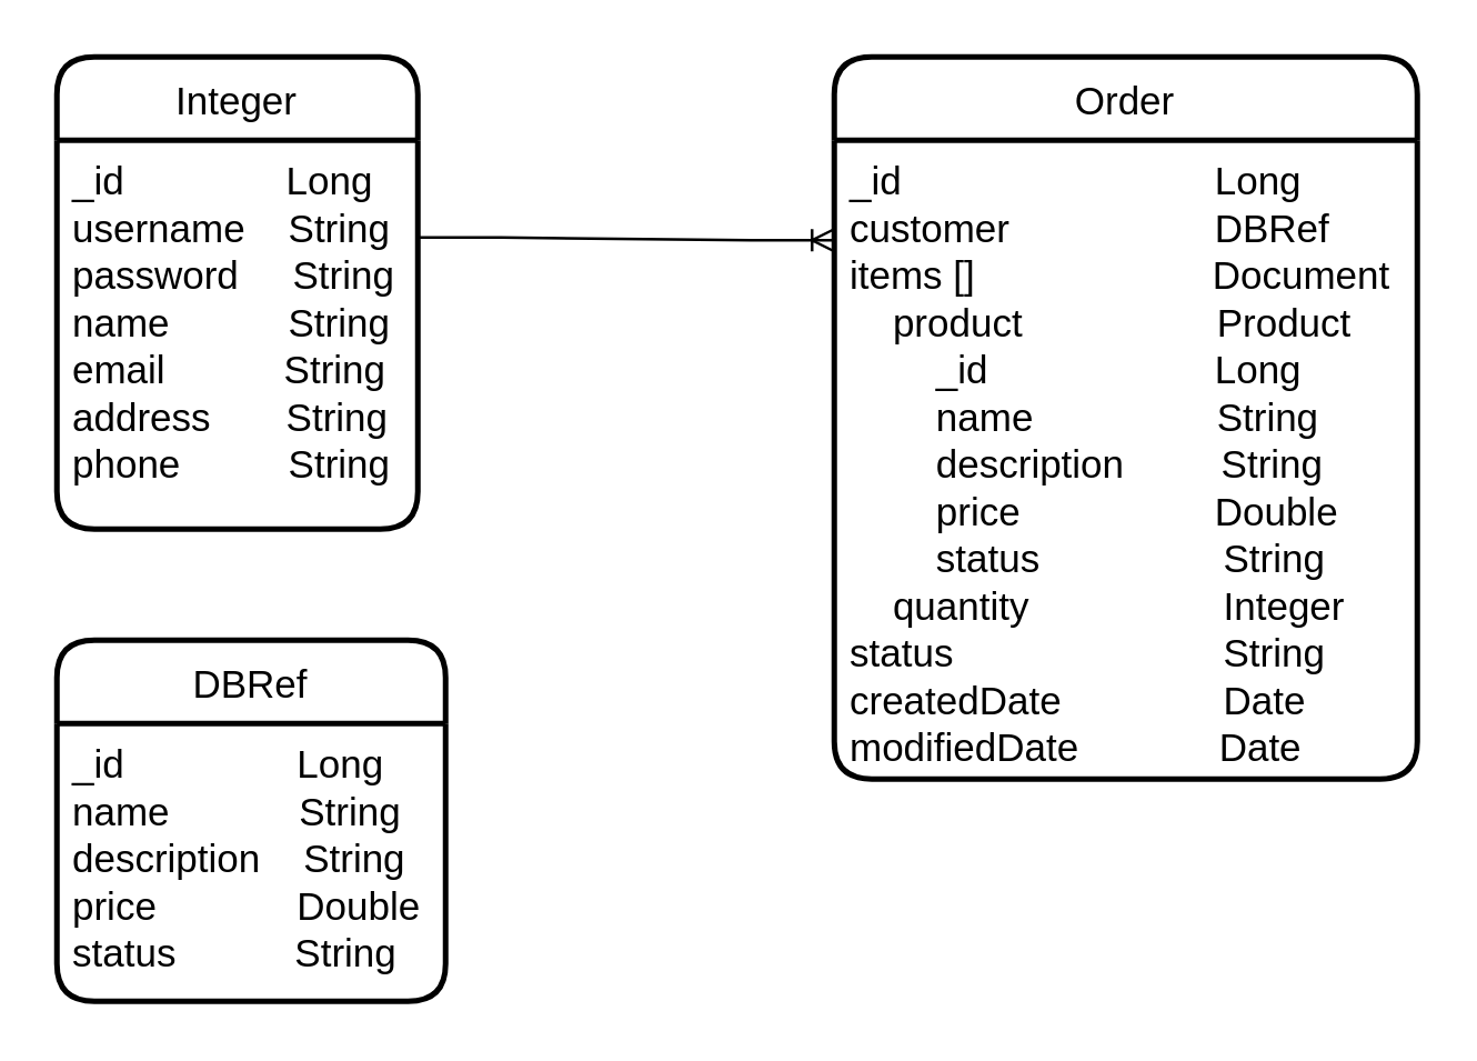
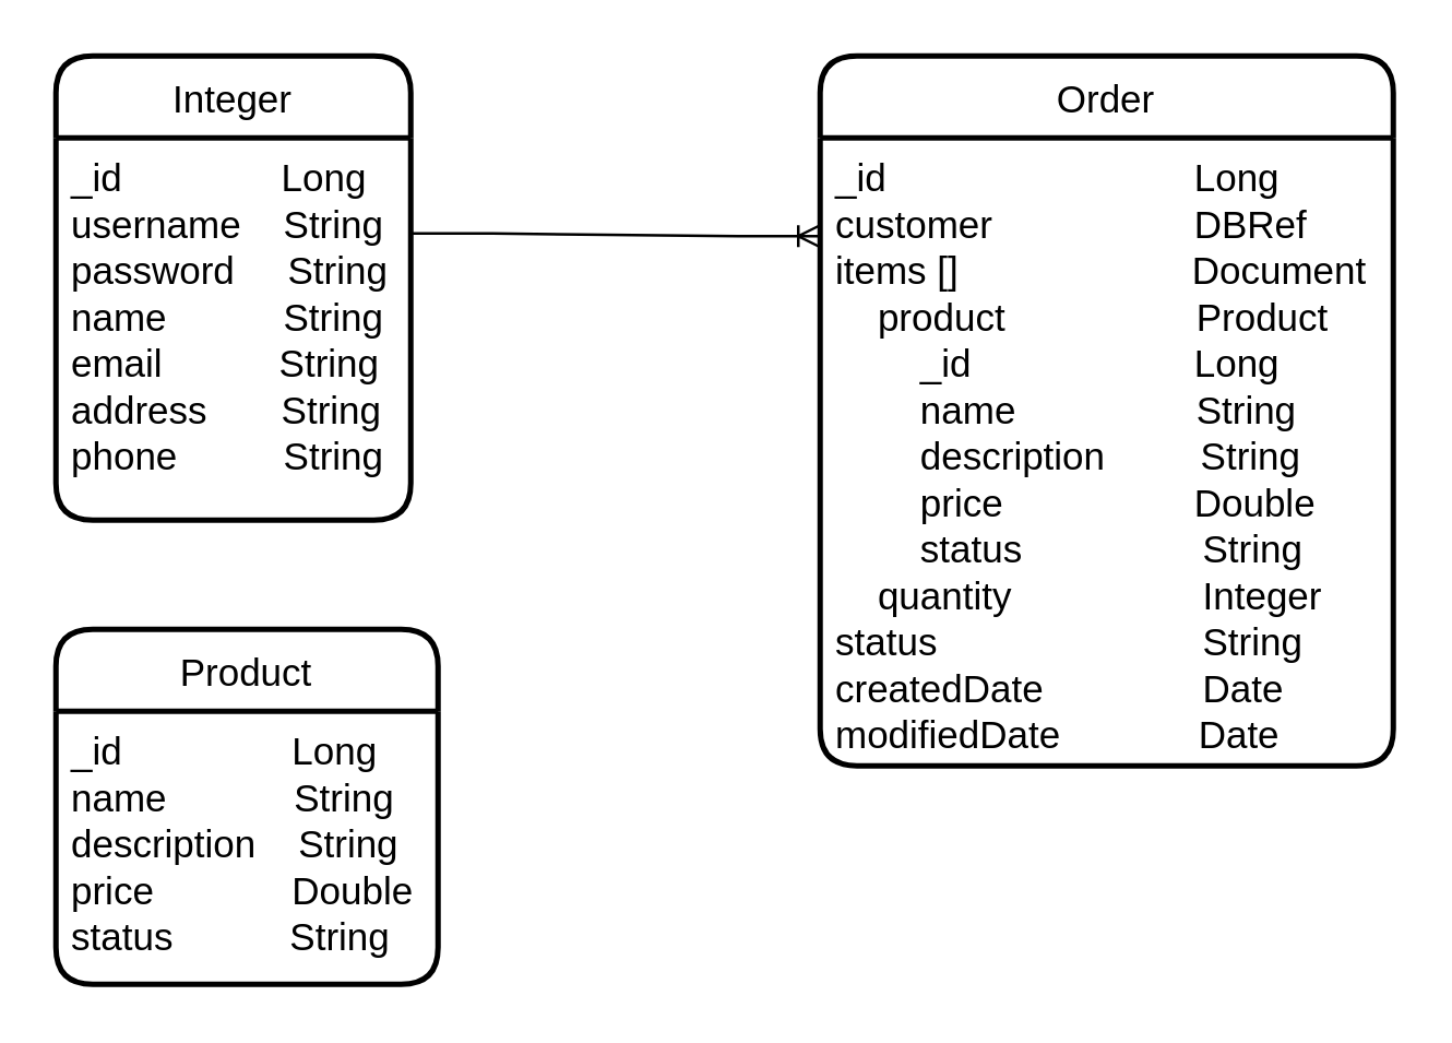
- <mxCell id="4" value="DBRef" style="swimlane;childLayout=stackLayout;horizontal=1;startSize=30;horizontalStack=0;rounded=1;fontSize=14;fontStyle=0;strokeWidth=2;resizeParent=0;resizeLast=1;shadow=0;dashed=0;align=center;" parent="1" vertex="1"><mxGeometry x="20" y="230" width="140" height="130" as="geometry" /></mxCell>
+ <mxCell id="4" value="Product" style="swimlane;childLayout=stackLayout;horizontal=1;startSize=30;horizontalStack=0;rounded=1;fontSize=14;fontStyle=0;strokeWidth=2;resizeParent=0;resizeLast=1;shadow=0;dashed=0;align=center;" parent="1" vertex="1"><mxGeometry x="20" y="230" width="140" height="130" as="geometry" /></mxCell>
